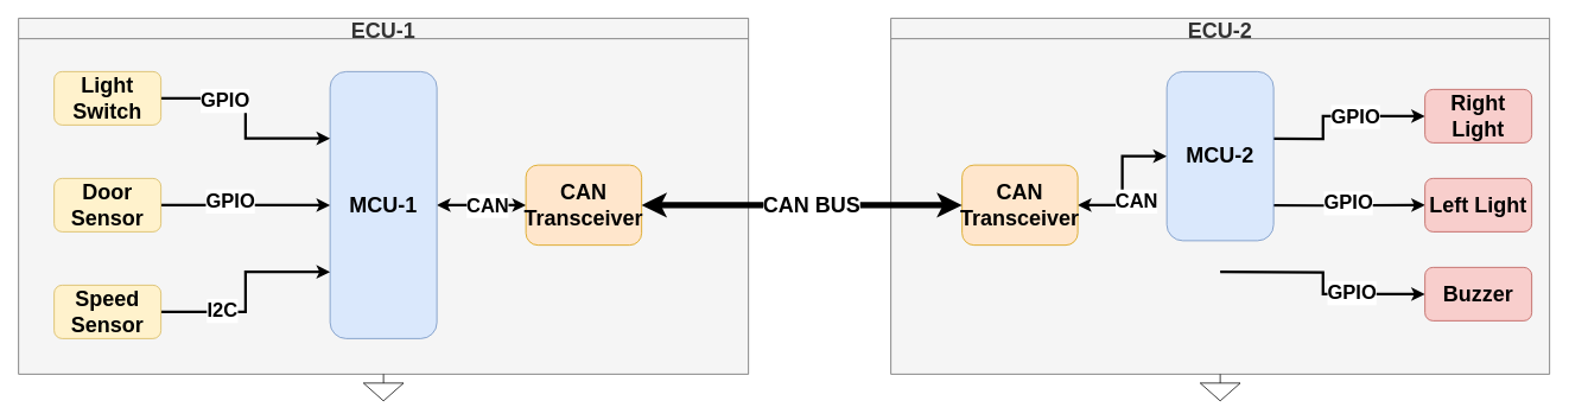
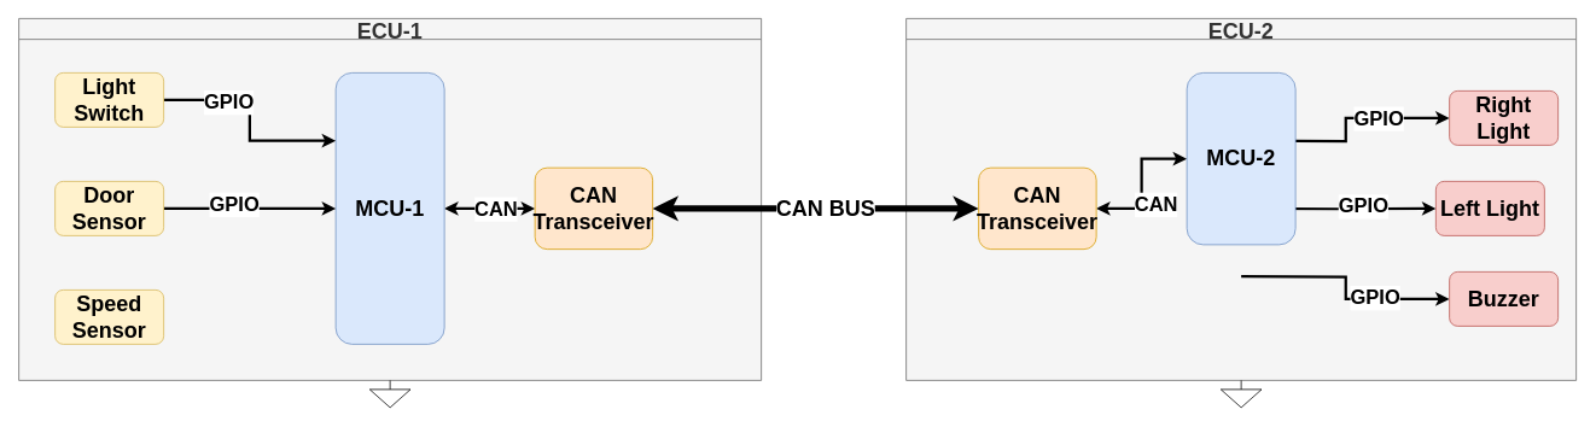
- <mxCell id="22" value="Left Light" style="rounded=1;whiteSpace=wrap;html=1;fontSize=24;fillColor=#f8cecc;strokeColor=#b85450;fontStyle=1" parent="16" vertex="1"><mxGeometry x="600" y="180" width="120" height="60" as="geometry" /></mxCell>
+ <mxCell id="22" value="Left Light" style="rounded=1;whiteSpace=wrap;html=1;fontSize=24;fillColor=#f8cecc;strokeColor=#b85450;fontStyle=1" parent="16" vertex="1"><mxGeometry x="585" y="180" width="120" height="60" as="geometry" /></mxCell>
- <mxCell id="12" style="edgeStyle=orthogonalEdgeStyle;rounded=0;orthogonalLoop=1;jettySize=auto;html=1;entryX=0;entryY=0.75;entryDx=0;entryDy=0;startArrow=none;startFill=0;endArrow=classic;endFill=1;strokeWidth=3;fontSize=24;fontStyle=1" parent="2" source="14" target="5" edge="1"><mxGeometry relative="1" as="geometry" /></mxCell>
- <mxCell id="13" value="I2C" style="edgeLabel;html=1;align=center;verticalAlign=middle;resizable=0;points=[];fontSize=22;fontStyle=1" parent="12" vertex="1" connectable="0"><mxGeometry x="-0.425" y="2" relative="1" as="geometry"><mxPoint as="offset" /></mxGeometry></mxCell>
